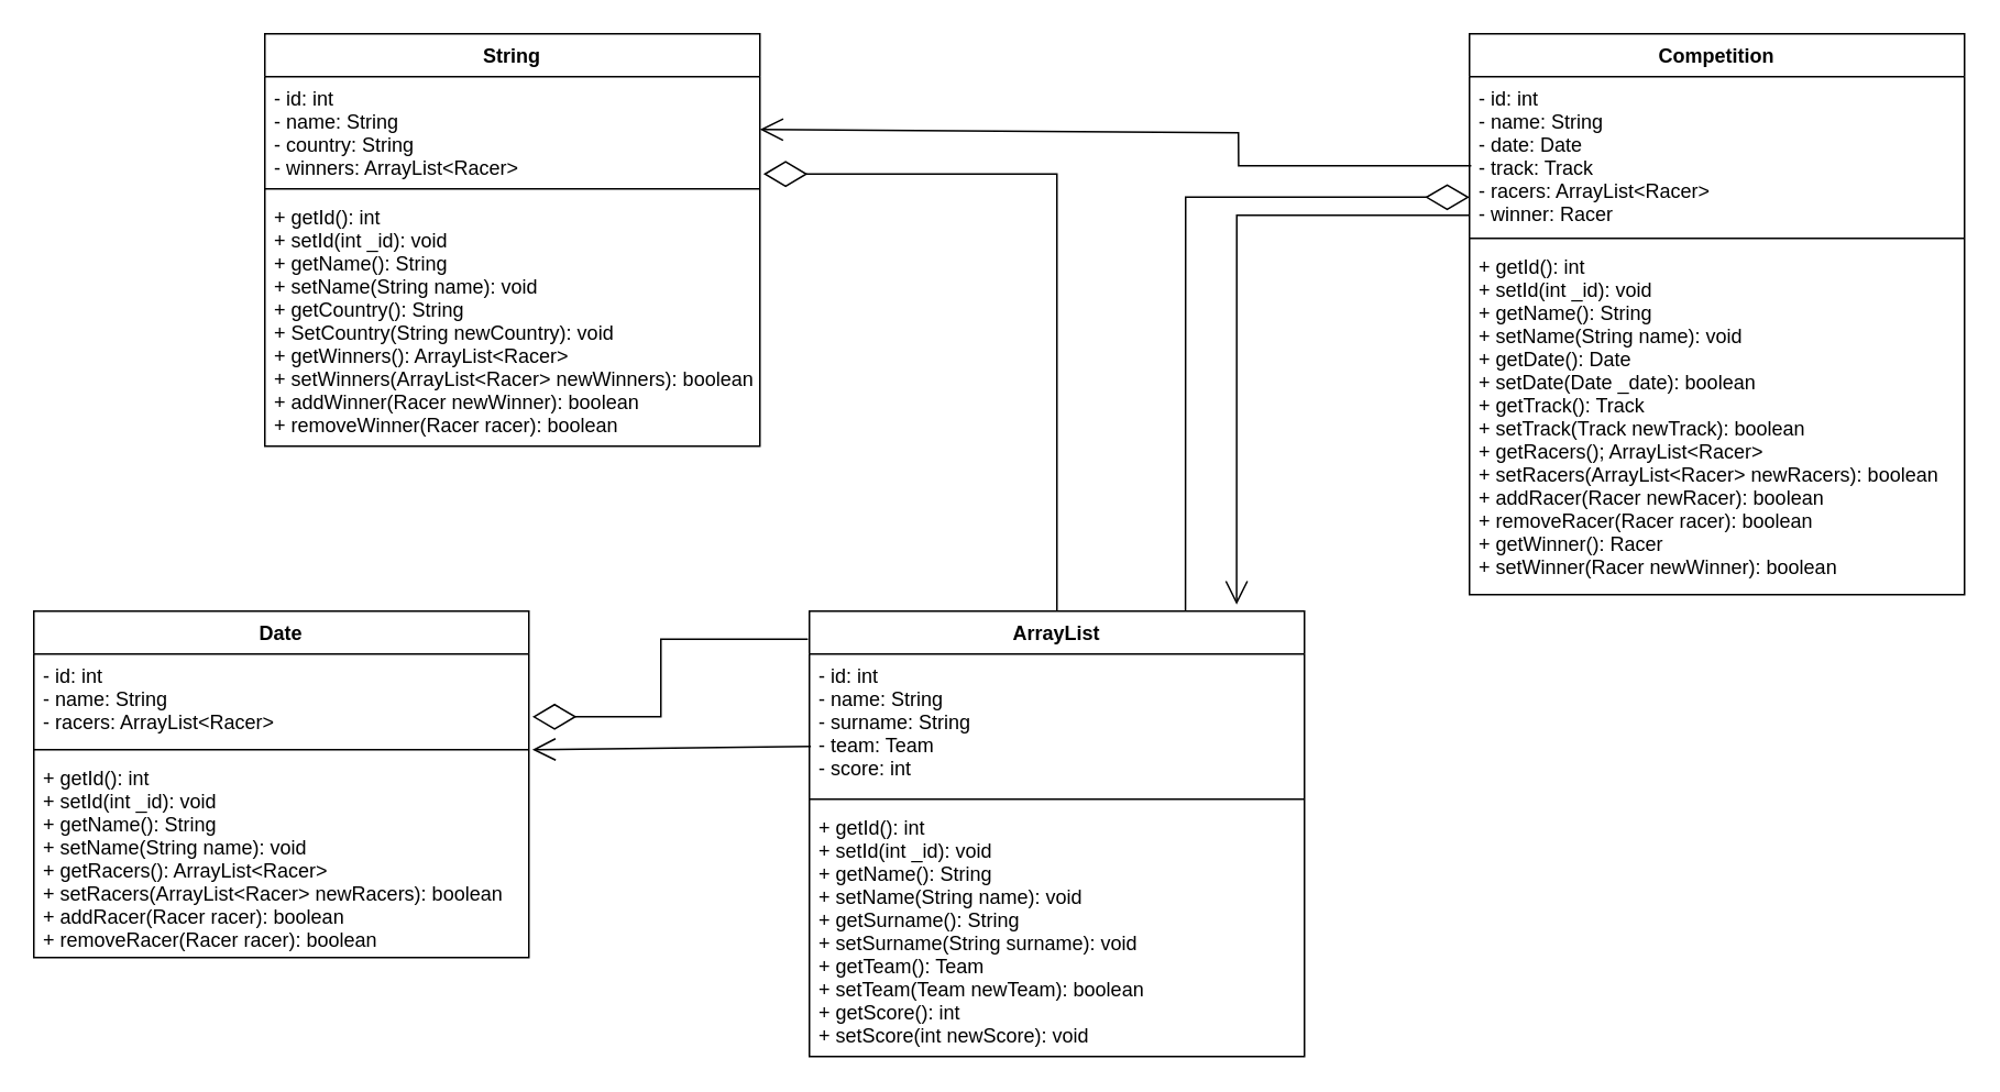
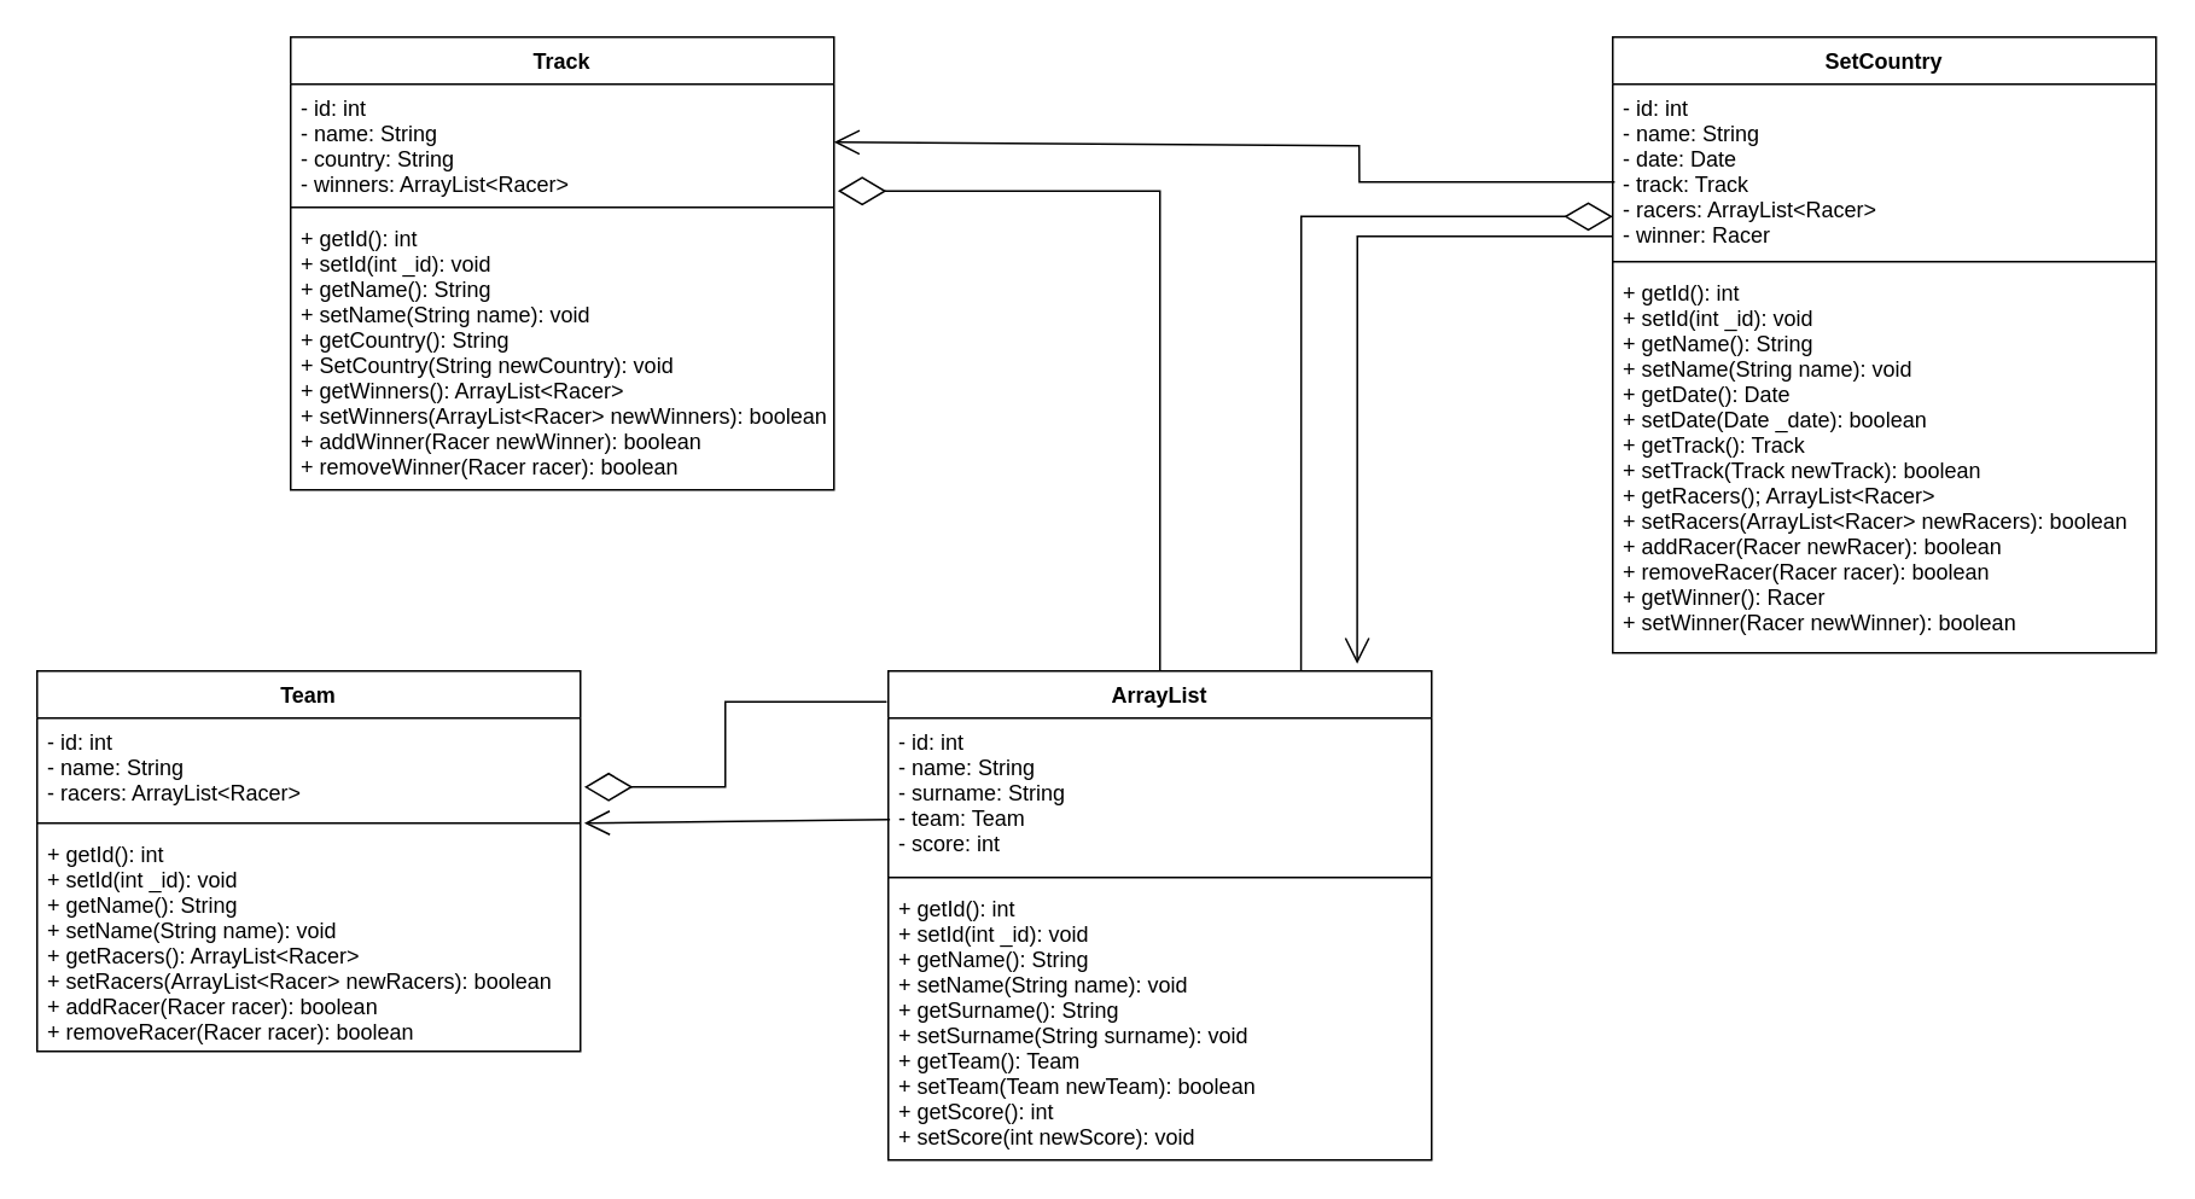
- <mxCell id="10" value="String" style="swimlane;fontStyle=1;align=center;verticalAlign=top;childLayout=stackLayout;horizontal=1;startSize=26;horizontalStack=0;resizeParent=1;resizeParentMax=0;resizeLast=0;collapsible=1;marginBottom=0;" vertex="1" parent="1"><mxGeometry x="160" y="20" width="300" height="250" as="geometry"><mxRectangle x="140" y="130" width="100" height="26" as="alternateBounds" /></mxGeometry></mxCell>
+ <mxCell id="10" value="Track" style="swimlane;fontStyle=1;align=center;verticalAlign=top;childLayout=stackLayout;horizontal=1;startSize=26;horizontalStack=0;resizeParent=1;resizeParentMax=0;resizeLast=0;collapsible=1;marginBottom=0;" vertex="1" parent="1"><mxGeometry x="160" y="20" width="300" height="250" as="geometry"><mxRectangle x="140" y="130" width="100" height="26" as="alternateBounds" /></mxGeometry></mxCell>
- <mxCell id="14" value="Competition" style="swimlane;fontStyle=1;align=center;verticalAlign=top;childLayout=stackLayout;horizontal=1;startSize=26;horizontalStack=0;resizeParent=1;resizeParentMax=0;resizeLast=0;collapsible=1;marginBottom=0;" vertex="1" parent="1"><mxGeometry x="890" y="20" width="300" height="340" as="geometry"><mxRectangle x="140" y="130" width="100" height="26" as="alternateBounds" /></mxGeometry></mxCell>
+ <mxCell id="14" value="SetCountry" style="swimlane;fontStyle=1;align=center;verticalAlign=top;childLayout=stackLayout;horizontal=1;startSize=26;horizontalStack=0;resizeParent=1;resizeParentMax=0;resizeLast=0;collapsible=1;marginBottom=0;" vertex="1" parent="1"><mxGeometry x="890" y="20" width="300" height="340" as="geometry"><mxRectangle x="140" y="130" width="100" height="26" as="alternateBounds" /></mxGeometry></mxCell>
- <mxCell id="2" value="Date" style="swimlane;fontStyle=1;align=center;verticalAlign=top;childLayout=stackLayout;horizontal=1;startSize=26;horizontalStack=0;resizeParent=1;resizeParentMax=0;resizeLast=0;collapsible=1;marginBottom=0;" vertex="1" parent="1"><mxGeometry y="370" width="300" height="210" as="geometry" x="20"><mxRectangle x="140" y="130" width="100" height="26" as="alternateBounds" /></mxGeometry></mxCell>
+ <mxCell id="2" value="Team" style="swimlane;fontStyle=1;align=center;verticalAlign=top;childLayout=stackLayout;horizontal=1;startSize=26;horizontalStack=0;resizeParent=1;resizeParentMax=0;resizeLast=0;collapsible=1;marginBottom=0;" vertex="1" parent="1"><mxGeometry y="370" width="300" height="210" as="geometry" x="20"><mxRectangle x="140" y="130" width="100" height="26" as="alternateBounds" /></mxGeometry></mxCell>
